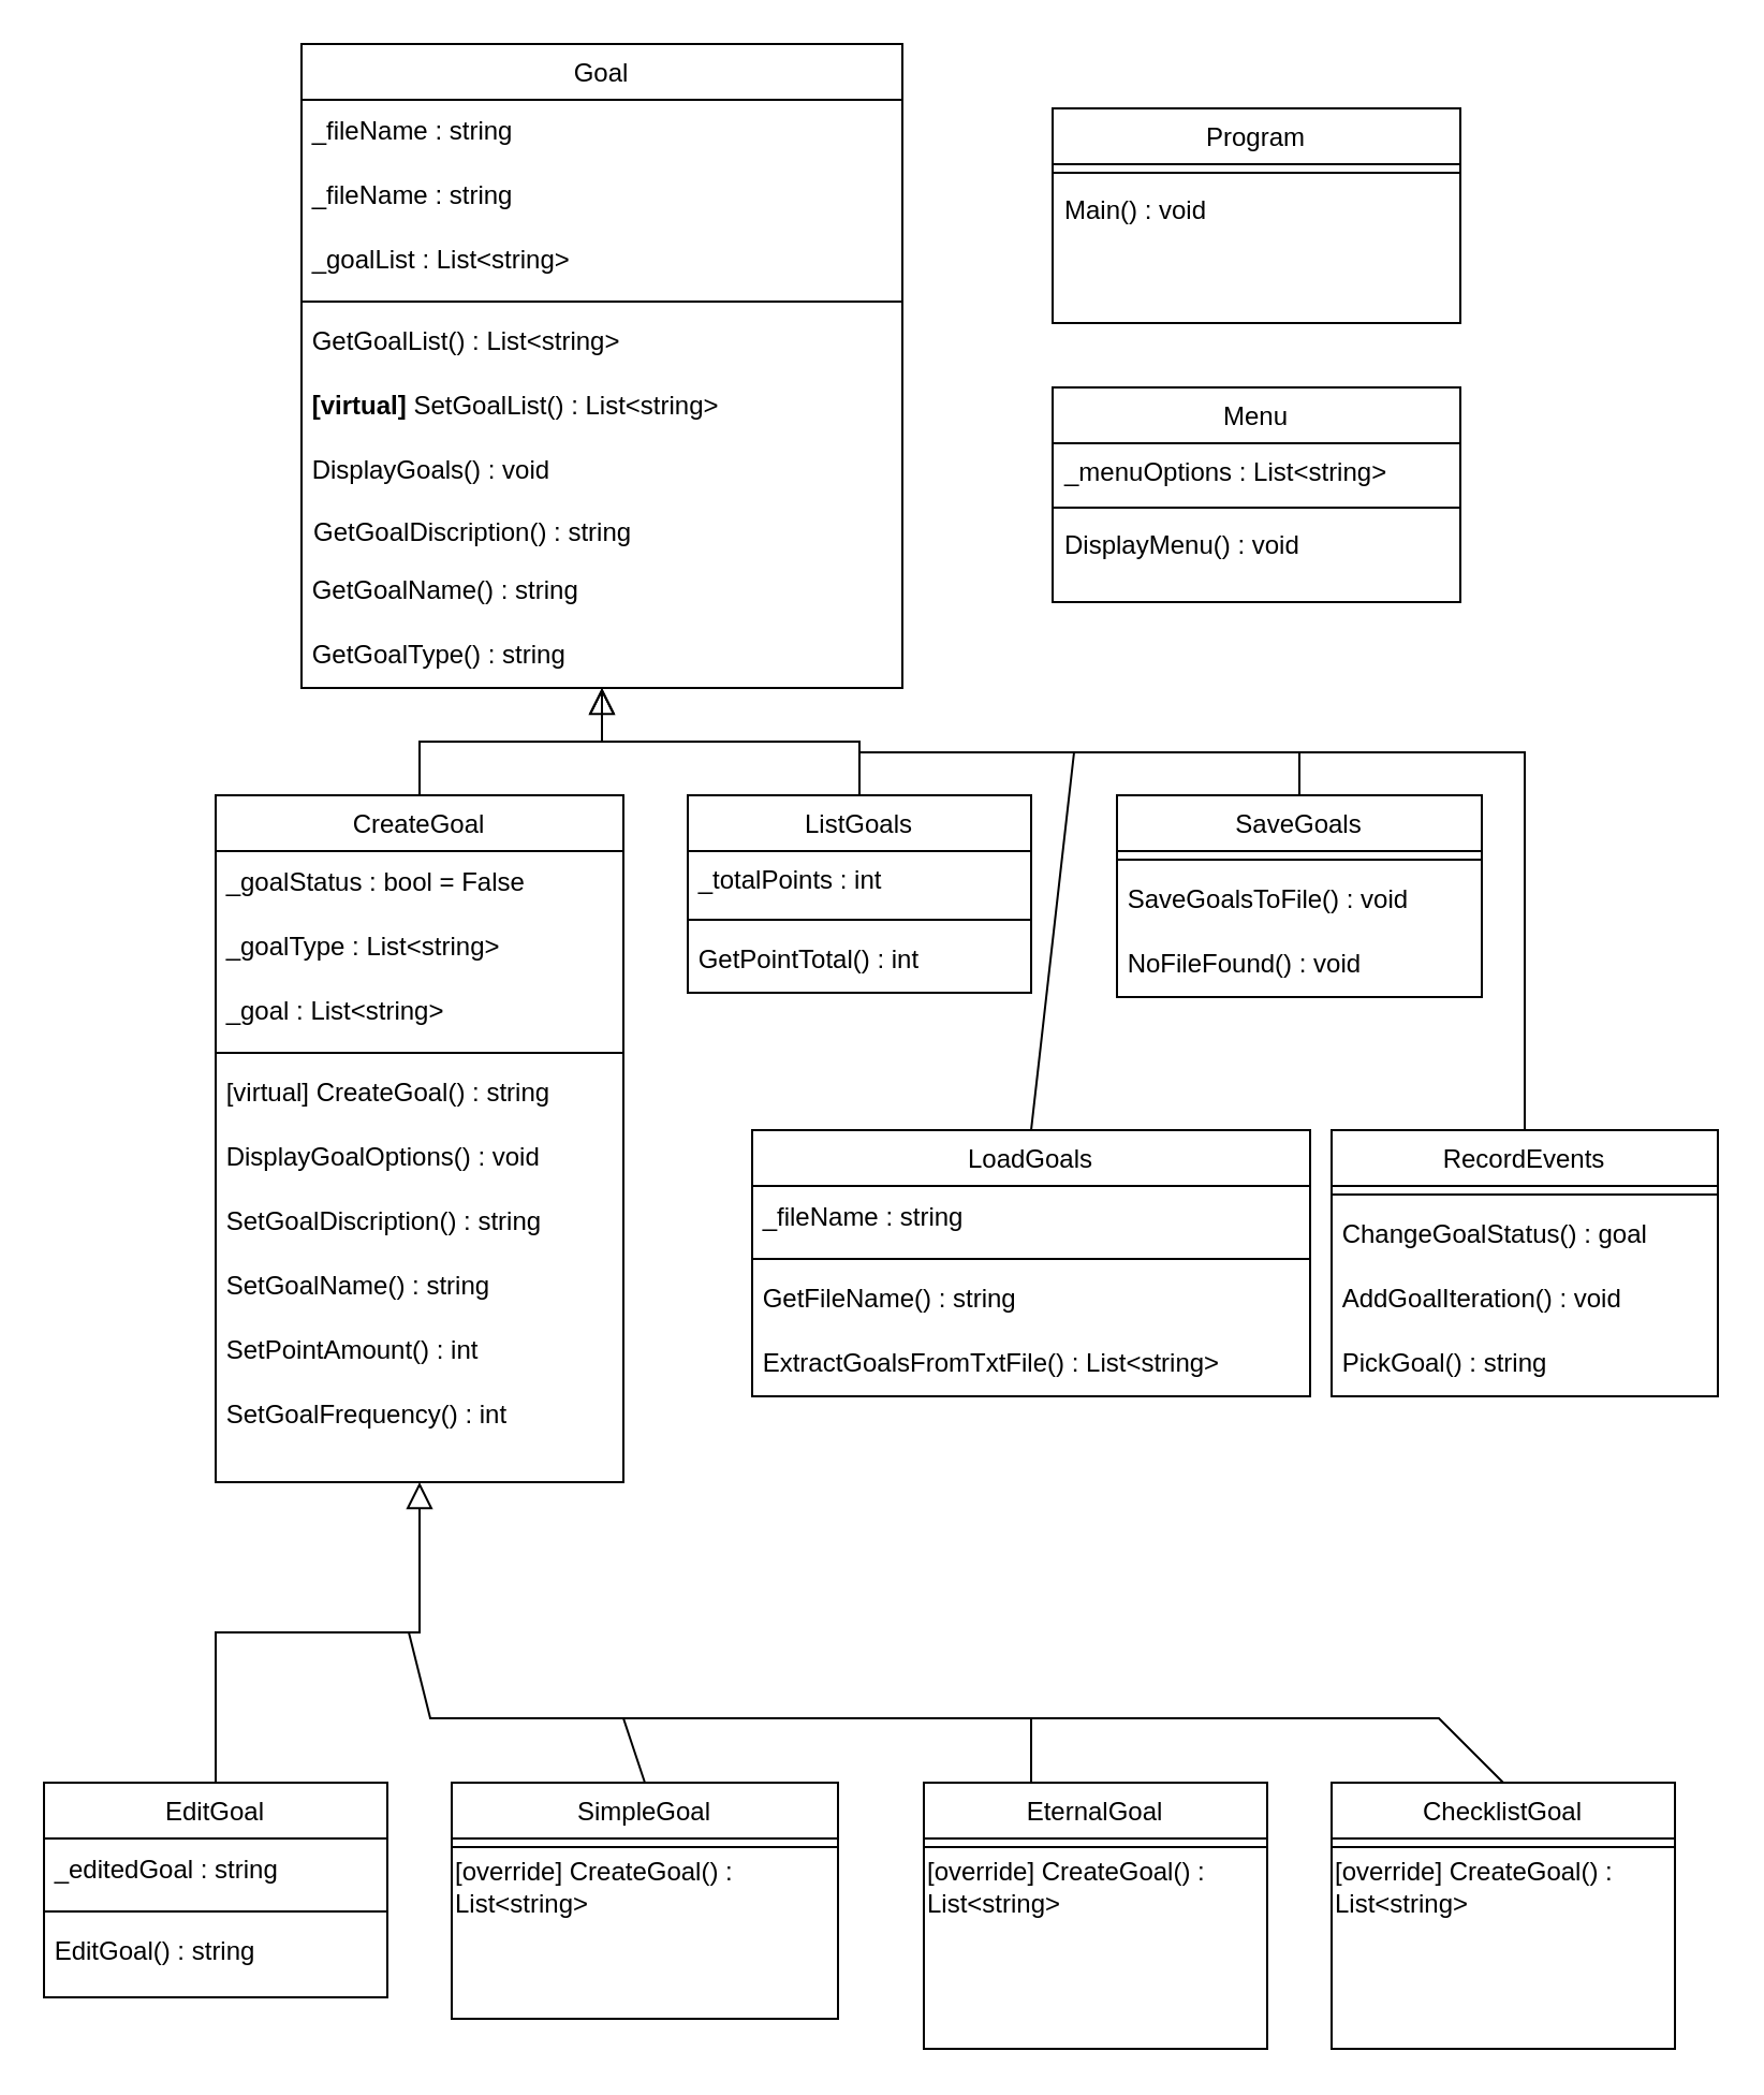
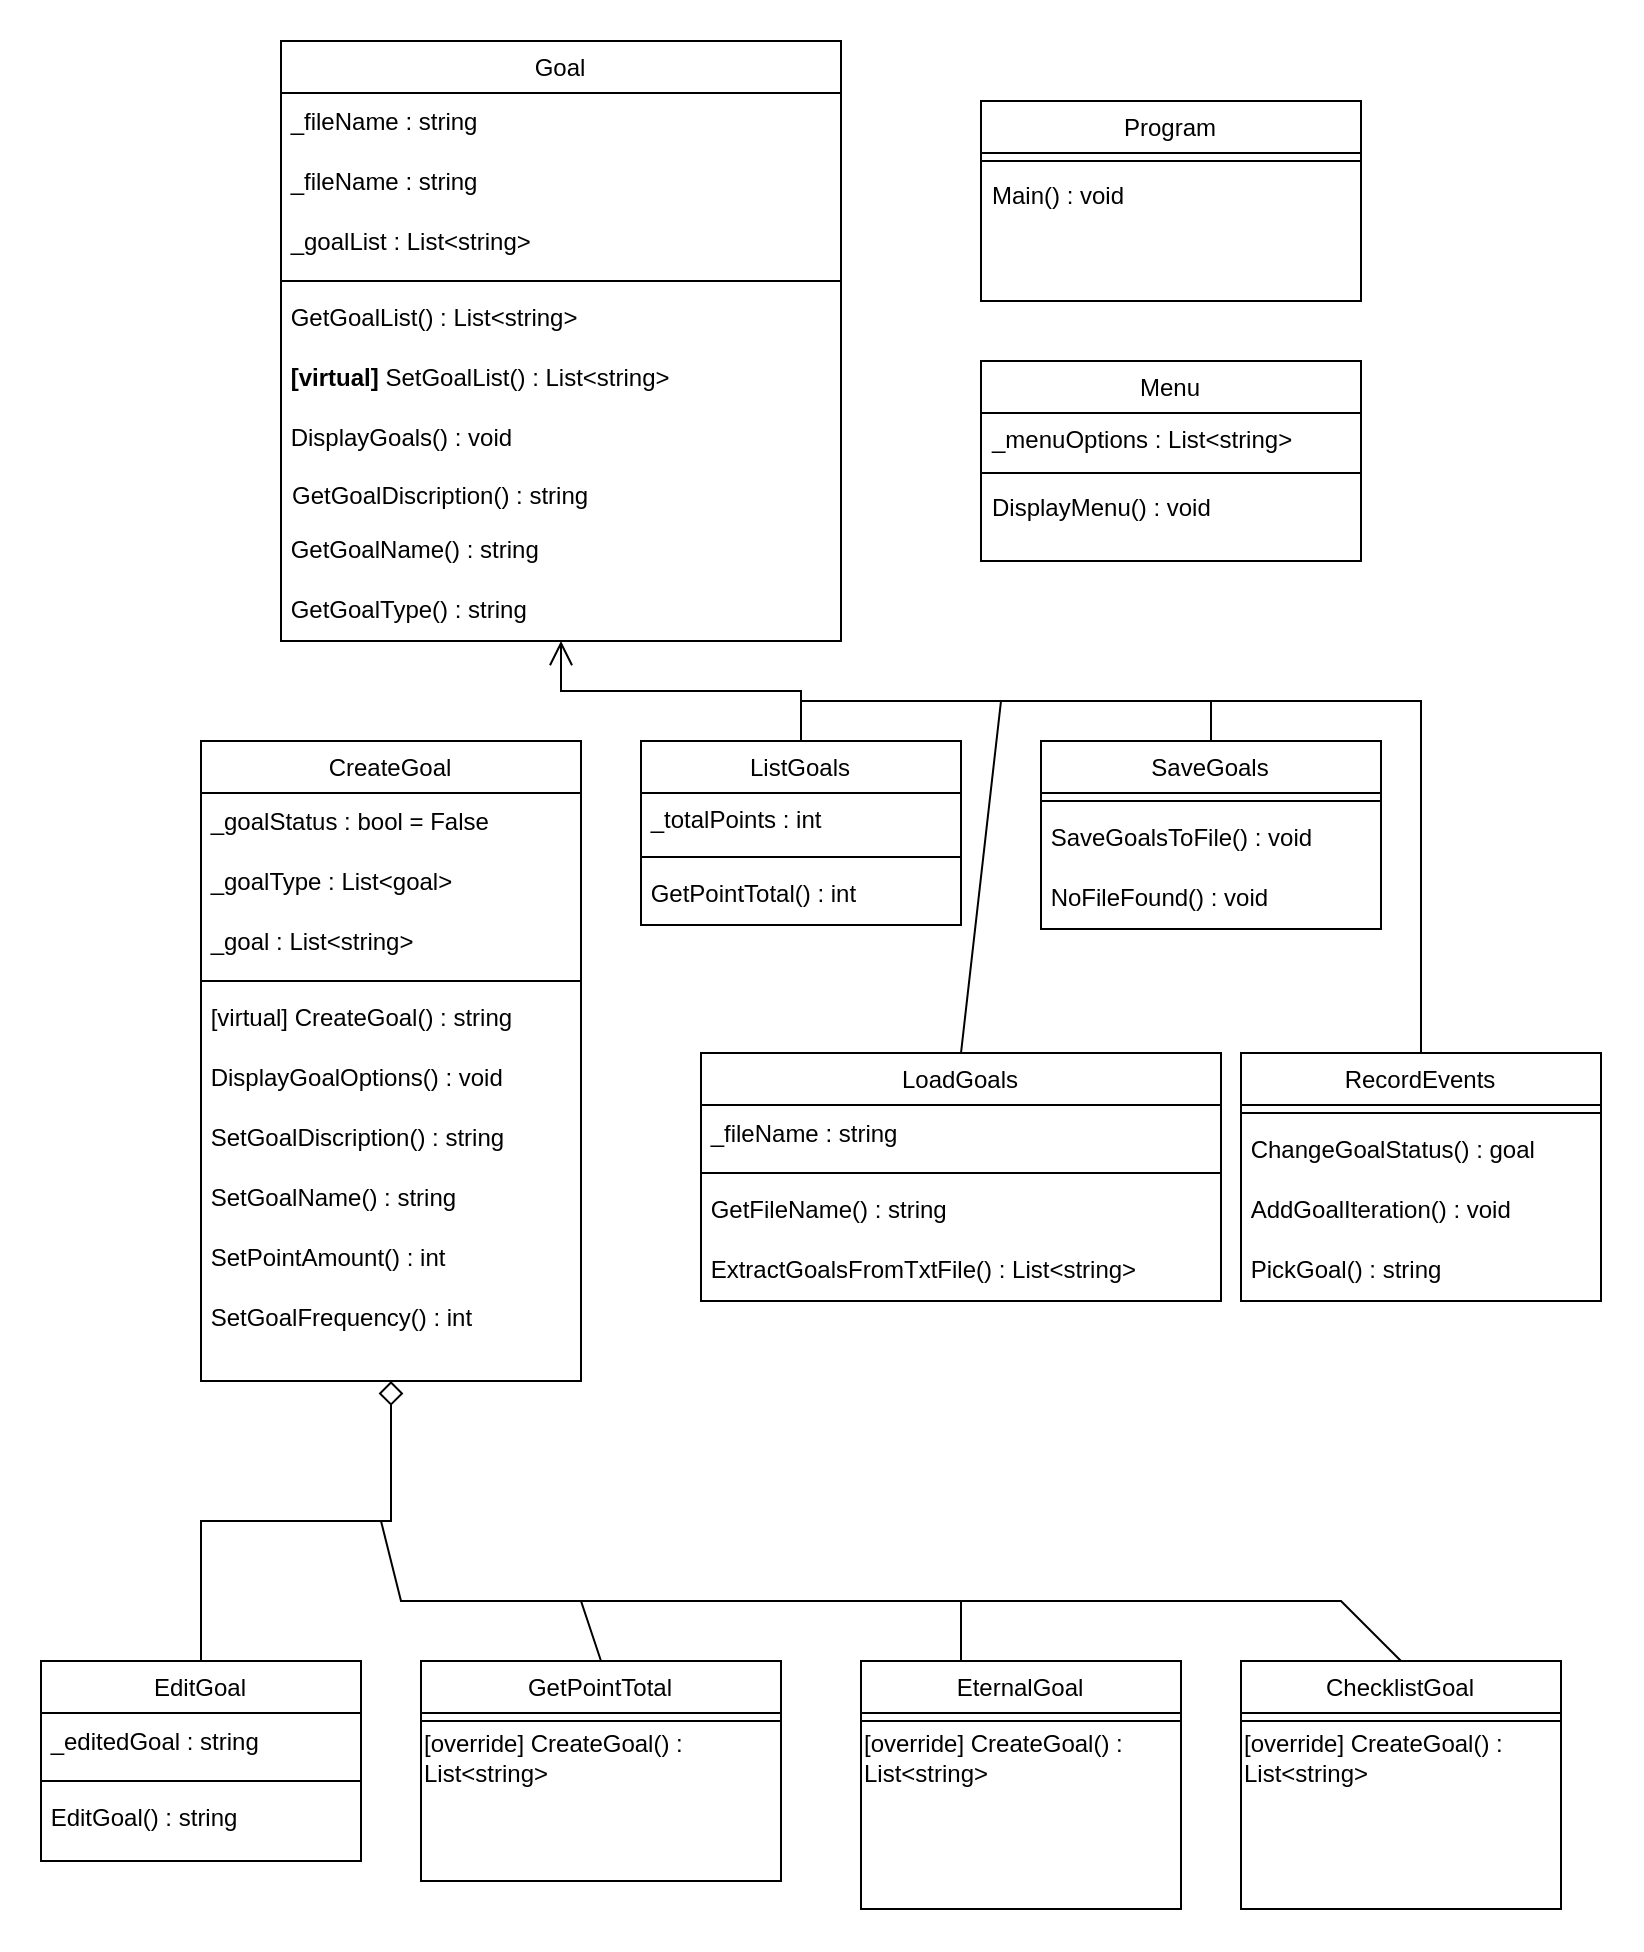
- <mxCell id="24" value="" style="endArrow=block;endSize=10;endFill=0;shadow=0;strokeWidth=1;rounded=0;curved=0;edgeStyle=elbowEdgeStyle;elbow=vertical;" parent="1" source="13" target="2" edge="1"><mxGeometry width="160" relative="1" as="geometry"><mxPoint x="180" y="213" as="sourcePoint" /><mxPoint x="180" y="213" as="targetPoint" /></mxGeometry></mxCell>
- <mxCell id="15" value="&amp;nbsp;_goalType : List&amp;lt;string&amp;gt;" style="text;html=1;align=left;verticalAlign=middle;whiteSpace=wrap;rounded=0;" parent="13" vertex="1"><mxGeometry y="56" width="190" height="30" as="geometry" /></mxCell>
+ <mxCell id="15" value="&amp;nbsp;_goalType : List&amp;lt;goal&amp;gt;" style="text;html=1;align=left;verticalAlign=middle;whiteSpace=wrap;rounded=0;" parent="13" vertex="1"><mxGeometry y="56" width="190" height="30" as="geometry" /></mxCell>
- <mxCell id="54" value="" style="endArrow=block;endSize=10;endFill=0;shadow=0;strokeWidth=1;rounded=0;curved=0;edgeStyle=elbowEdgeStyle;elbow=vertical;exitX=0.5;exitY=0;exitDx=0;exitDy=0;entryX=0.5;entryY=1;entryDx=0;entryDy=0;" parent="1" source="50" target="13" edge="1"><mxGeometry width="160" relative="1" as="geometry"><mxPoint x="450" y="798" as="sourcePoint" /><mxPoint x="200" y="770" as="targetPoint" /><Array as="points" /></mxGeometry></mxCell>
+ <mxCell id="54" value="" style="endArrow=diamond;endSize=10;endFill=0;shadow=0;strokeWidth=1;rounded=0;curved=0;edgeStyle=elbowEdgeStyle;elbow=vertical;exitX=0.5;exitY=0;exitDx=0;exitDy=0;entryX=0.5;entryY=1;entryDx=0;entryDy=0;" parent="1" source="50" target="13" edge="1"><mxGeometry width="160" relative="1" as="geometry"><mxPoint x="450" y="798" as="sourcePoint" /><mxPoint x="200" y="770" as="targetPoint" /><Array as="points" /></mxGeometry></mxCell>
- <mxCell id="55" value="SimpleGoal" style="swimlane;fontStyle=0;align=center;verticalAlign=top;childLayout=stackLayout;horizontal=1;startSize=26;horizontalStack=0;resizeParent=1;resizeLast=0;collapsible=1;marginBottom=0;rounded=0;shadow=0;strokeWidth=1;" parent="1" vertex="1"><mxGeometry x="210" y="830" width="180" height="110" as="geometry"><mxRectangle x="330" y="360" width="170" height="26" as="alternateBounds" /></mxGeometry></mxCell>
+ <mxCell id="55" value="GetPointTotal" style="swimlane;fontStyle=0;align=center;verticalAlign=top;childLayout=stackLayout;horizontal=1;startSize=26;horizontalStack=0;resizeParent=1;resizeLast=0;collapsible=1;marginBottom=0;rounded=0;shadow=0;strokeWidth=1;" parent="1" vertex="1"><mxGeometry x="210" y="830" width="180" height="110" as="geometry"><mxRectangle x="330" y="360" width="170" height="26" as="alternateBounds" /></mxGeometry></mxCell>
